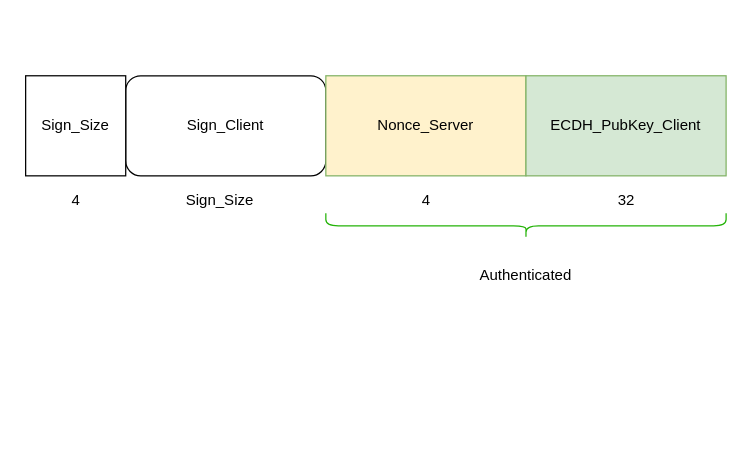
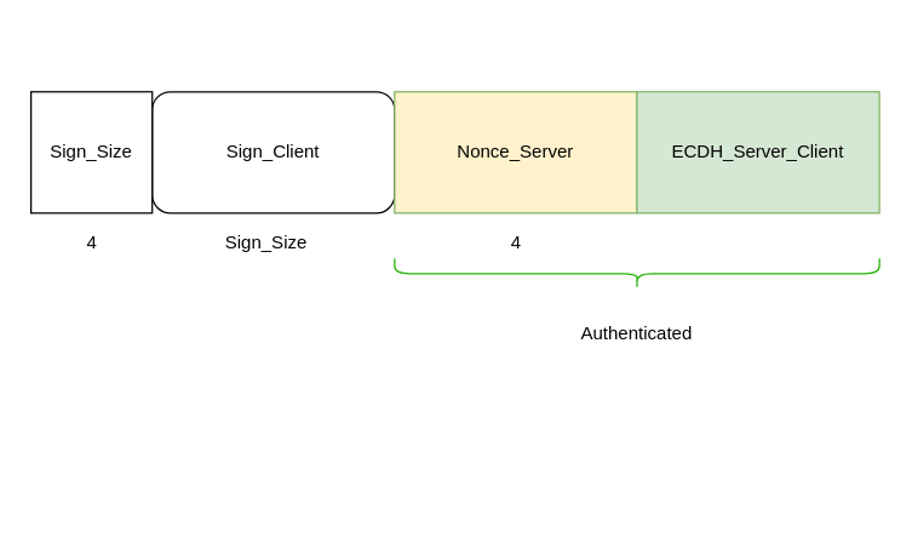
- <mxCell id="4" value="ECDH_PubKey_Client" style="rounded=0;whiteSpace=wrap;html=1;fillColor=#d5e8d4;strokeColor=#82b366;" parent="1" vertex="1"><mxGeometry x="420" y="60" width="160" height="80" as="geometry" /></mxCell>
+ <mxCell id="4" value="ECDH_Server_Client" style="rounded=0;whiteSpace=wrap;html=1;fillColor=#d5e8d4;strokeColor=#82b366;" parent="1" vertex="1"><mxGeometry x="420" y="60" width="160" height="80" as="geometry" /></mxCell>
- <mxCell id="7" value="32" style="text;html=1;align=center;verticalAlign=middle;resizable=0;points=[];autosize=1;strokeColor=none;" parent="1" vertex="1"><mxGeometry x="485" y="150" width="30" height="20" as="geometry" /></mxCell>
